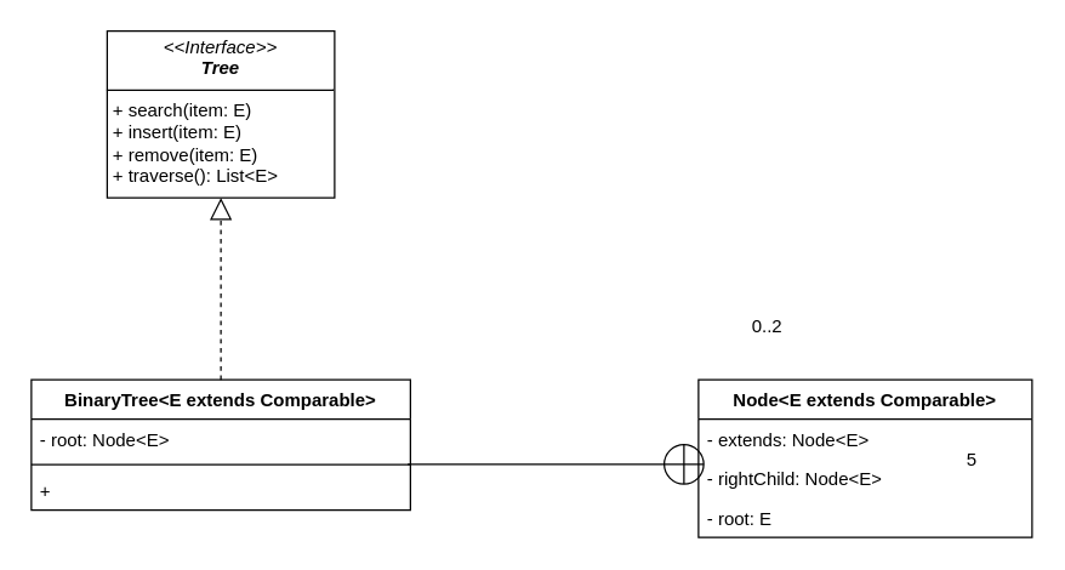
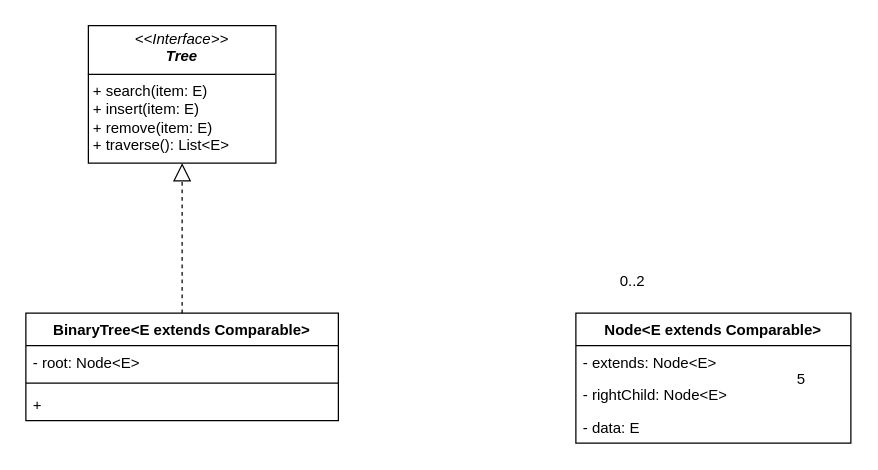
- <mxCell id="12" value="0..2" style="text;html=1;align=center;verticalAlign=middle;resizable=0;points=[];autosize=1;strokeColor=none;fillColor=none;" vertex="1" parent="1"><mxGeometry x="485" y="200" width="40" height="30" as="geometry" /></mxCell>
+ <mxCell id="12" value="0..2" style="text;html=1;align=center;verticalAlign=middle;resizable=0;points=[];autosize=1;strokeColor=none;fillColor=none;" vertex="1" parent="1"><mxGeometry x="485" y="210" width="40" height="30" as="geometry" /></mxCell>
- <mxCell id="14" value="" style="endArrow=circlePlus;endFill=0;endSize=12;html=1;rounded=0;exitX=0.993;exitY=1.145;exitDx=0;exitDy=0;exitPerimeter=0;entryX=0.02;entryY=1.145;entryDx=0;entryDy=0;entryPerimeter=0;" edge="1" parent="1" source="4" target="8"><mxGeometry width="160" relative="1" as="geometry"><mxPoint x="290" y="240" as="sourcePoint" /><mxPoint x="450" y="240" as="targetPoint" /></mxGeometry></mxCell>
- <mxCell id="10" value="- root: E" style="text;strokeColor=none;fillColor=none;align=left;verticalAlign=top;spacingLeft=4;spacingRight=4;overflow=hidden;rotatable=0;points=[[0,0.5],[1,0.5]];portConstraint=eastwest;whiteSpace=wrap;html=1;" vertex="1" parent="7"><mxGeometry y="78" width="220" height="26" as="geometry" /></mxCell>
+ <mxCell id="10" value="- data: E" style="text;strokeColor=none;fillColor=none;align=left;verticalAlign=top;spacingLeft=4;spacingRight=4;overflow=hidden;rotatable=0;points=[[0,0.5],[1,0.5]];portConstraint=eastwest;whiteSpace=wrap;html=1;" vertex="1" parent="7"><mxGeometry y="78" width="220" height="26" as="geometry" /></mxCell>
